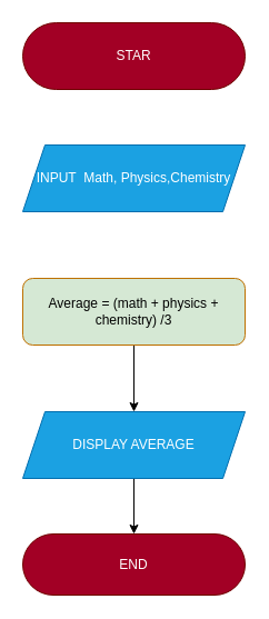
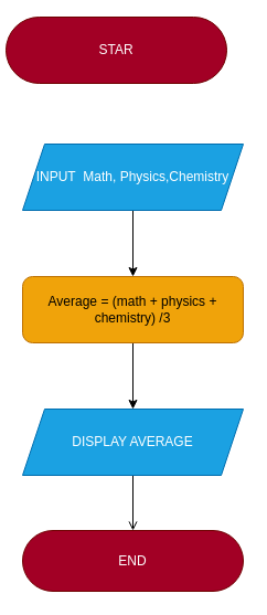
- <mxCell id="2" value="STAR" style="rounded=1;whiteSpace=wrap;html=1;arcSize=50;fillColor=#a20025;fontColor=#ffffff;strokeColor=#6F0000;" parent="1" vertex="1"><mxGeometry x="20" y="20" width="200" height="60" as="geometry" /></mxCell>
+ <mxCell id="2" value="STAR" style="rounded=1;whiteSpace=wrap;html=1;arcSize=50;fillColor=#a20025;fontColor=#ffffff;strokeColor=#6F0000;" parent="1" vertex="1"><mxGeometry x="5" y="15" width="200" height="60" as="geometry" /></mxCell>
+ <mxCell id="4" value="" style="edgeStyle=none;html=1;" parent="1" source="5" target="7" edge="1"><mxGeometry relative="1" as="geometry" /></mxCell>
- <mxCell id="7" value="Average = (math + physics + chemistry) /3" style="rounded=1;whiteSpace=wrap;html=1;fillColor=#d5e8d4;fontColor=#000000;strokeColor=#BD7000;" parent="1" vertex="1"><mxGeometry x="20" y="250" width="200" height="60" as="geometry" /></mxCell>
+ <mxCell id="7" value="Average = (math + physics + chemistry) /3" style="rounded=1;whiteSpace=wrap;html=1;fillColor=#f0a30a;fontColor=#000000;strokeColor=#BD7000;" parent="1" vertex="1"><mxGeometry x="20" y="250" width="200" height="60" as="geometry" /></mxCell>
- <mxCell id="8" value="" style="edgeStyle=none;html=1;" parent="1" source="9" target="3" edge="1"><mxGeometry relative="1" as="geometry" /></mxCell>
+ <mxCell id="8" value="" style="edgeStyle=none;html=1;endArrow=open;" parent="1" source="9" target="3" edge="1"><mxGeometry relative="1" as="geometry" /></mxCell>
